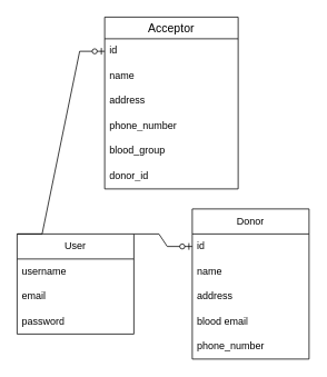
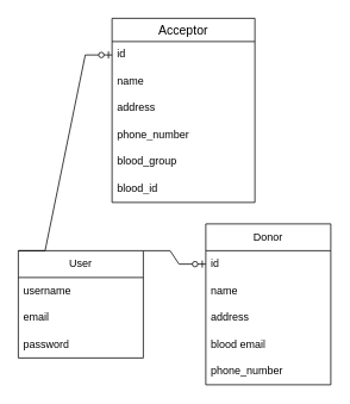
- <mxCell id="19" value="donor_id" style="text;strokeColor=none;fillColor=none;spacingLeft=4;spacingRight=4;overflow=hidden;rotatable=0;points=[[0,0.5],[1,0.5]];portConstraint=eastwest;fontSize=12;whiteSpace=wrap;html=1;" vertex="1" parent="13"><mxGeometry y="176" width="160" height="30" as="geometry" /></mxCell>
+ <mxCell id="19" value="blood_id" style="text;strokeColor=none;fillColor=none;spacingLeft=4;spacingRight=4;overflow=hidden;rotatable=0;points=[[0,0.5],[1,0.5]];portConstraint=eastwest;fontSize=12;whiteSpace=wrap;html=1;" vertex="1" parent="13"><mxGeometry y="176" width="160" height="30" as="geometry" /></mxCell>
